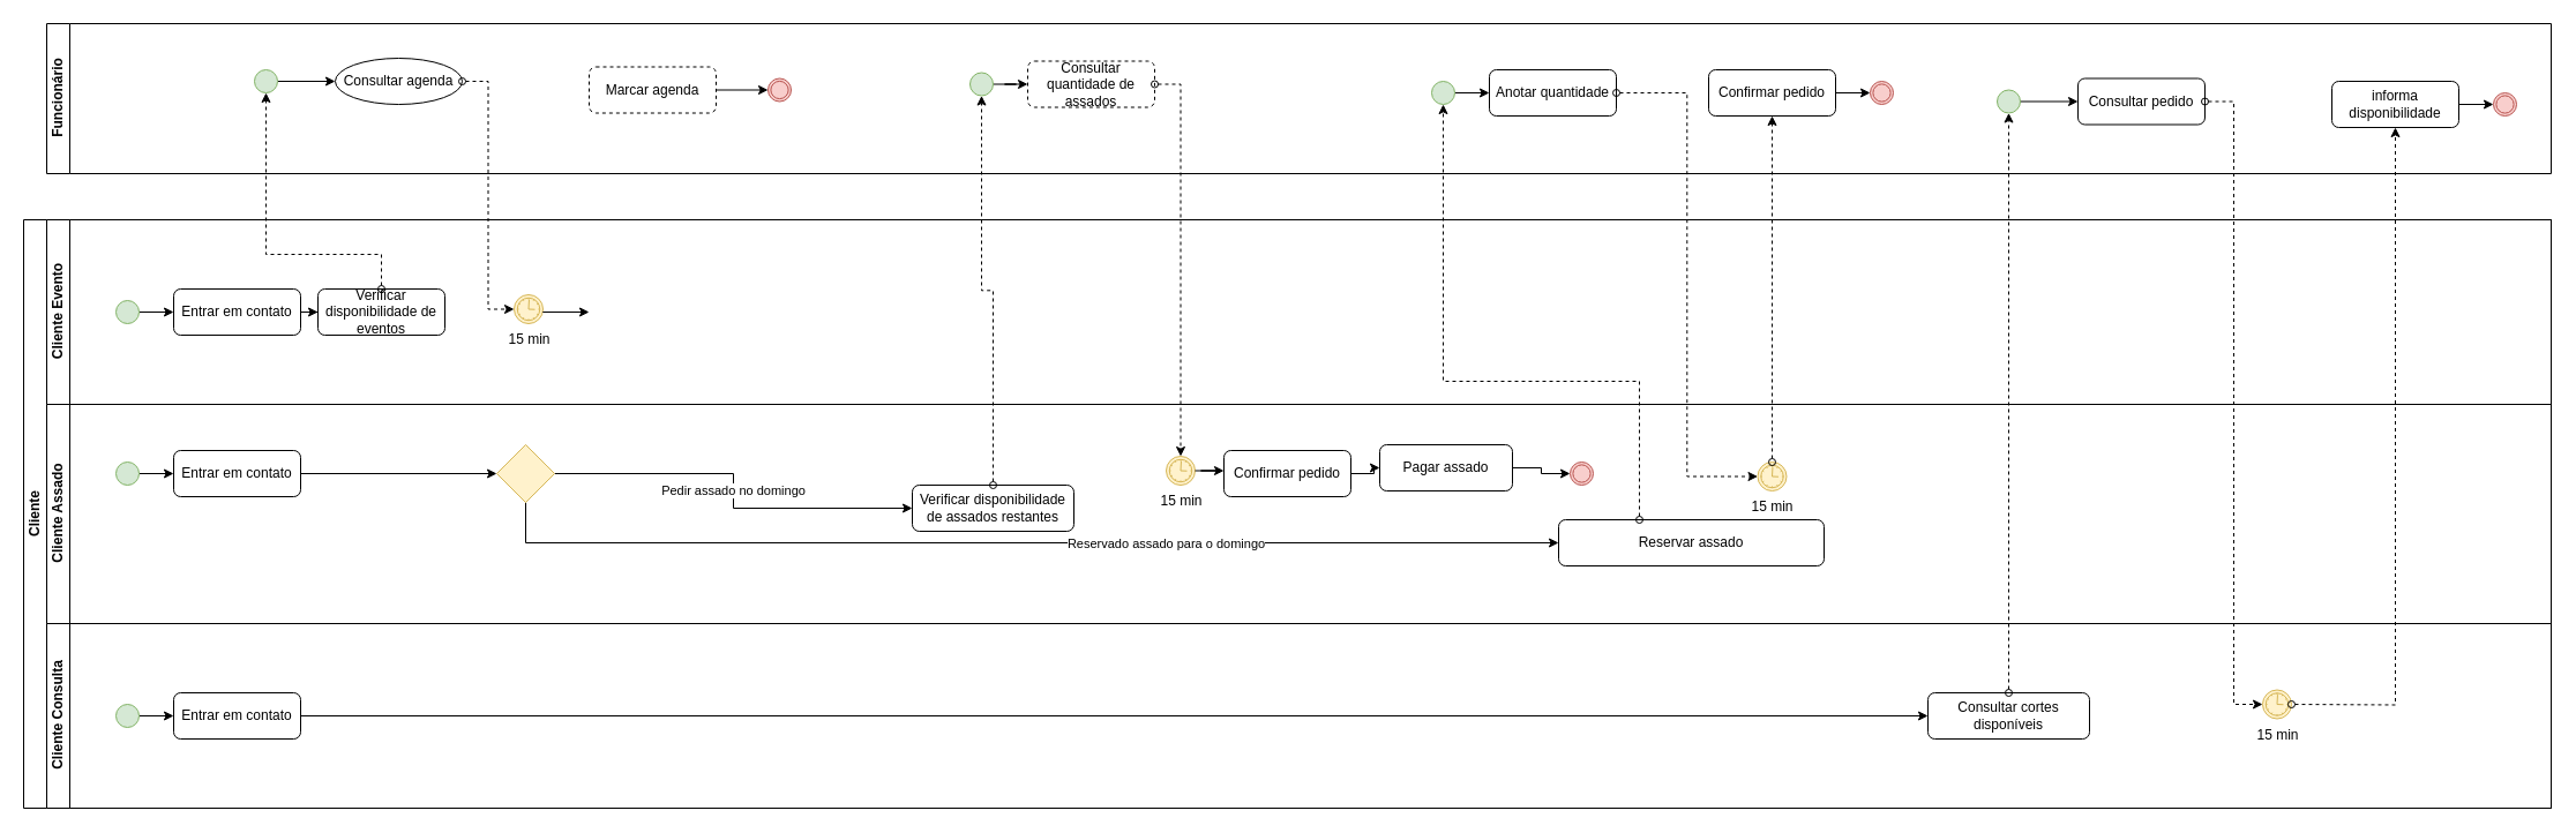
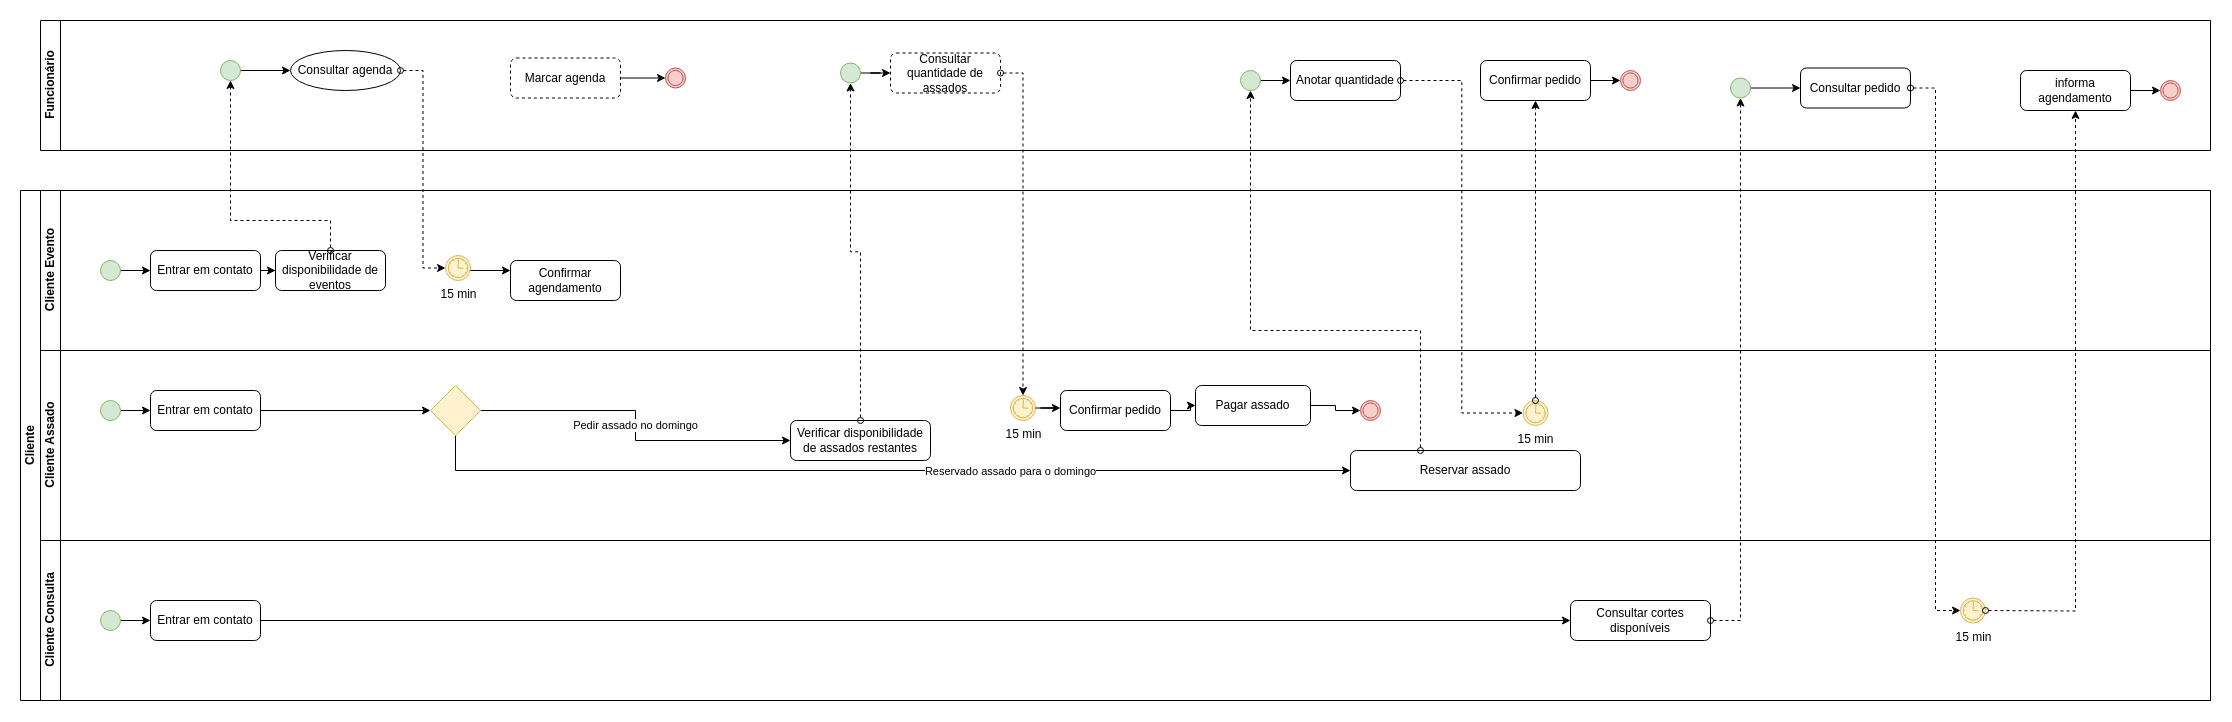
- <mxCell id="59" value="informa disponibilidade" style="rounded=1;whiteSpace=wrap;html=1;" parent="39" vertex="1"><mxGeometry x="1980" y="50" width="110" height="40" as="geometry" /></mxCell>
+ <mxCell id="59" value="informa agendamento" style="rounded=1;whiteSpace=wrap;html=1;" parent="39" vertex="1"><mxGeometry x="1980" y="50" width="110" height="40" as="geometry" /></mxCell>
+ <mxCell id="9" value="Confirmar agendamento" style="rounded=1;whiteSpace=wrap;html=1;" parent="3" vertex="1"><mxGeometry x="470" y="70" width="110" height="40" as="geometry" /></mxCell>
- <mxCell id="36" value="Consultar cortes disponíveis" style="rounded=1;whiteSpace=wrap;html=1;" parent="31" vertex="1"><mxGeometry x="1630" y="60" width="140" height="40" as="geometry" /></mxCell>
+ <mxCell id="36" value="Consultar cortes disponíveis" style="rounded=1;whiteSpace=wrap;html=1;" parent="31" vertex="1"><mxGeometry x="1530" y="60" width="140" height="40" as="geometry" /></mxCell>
